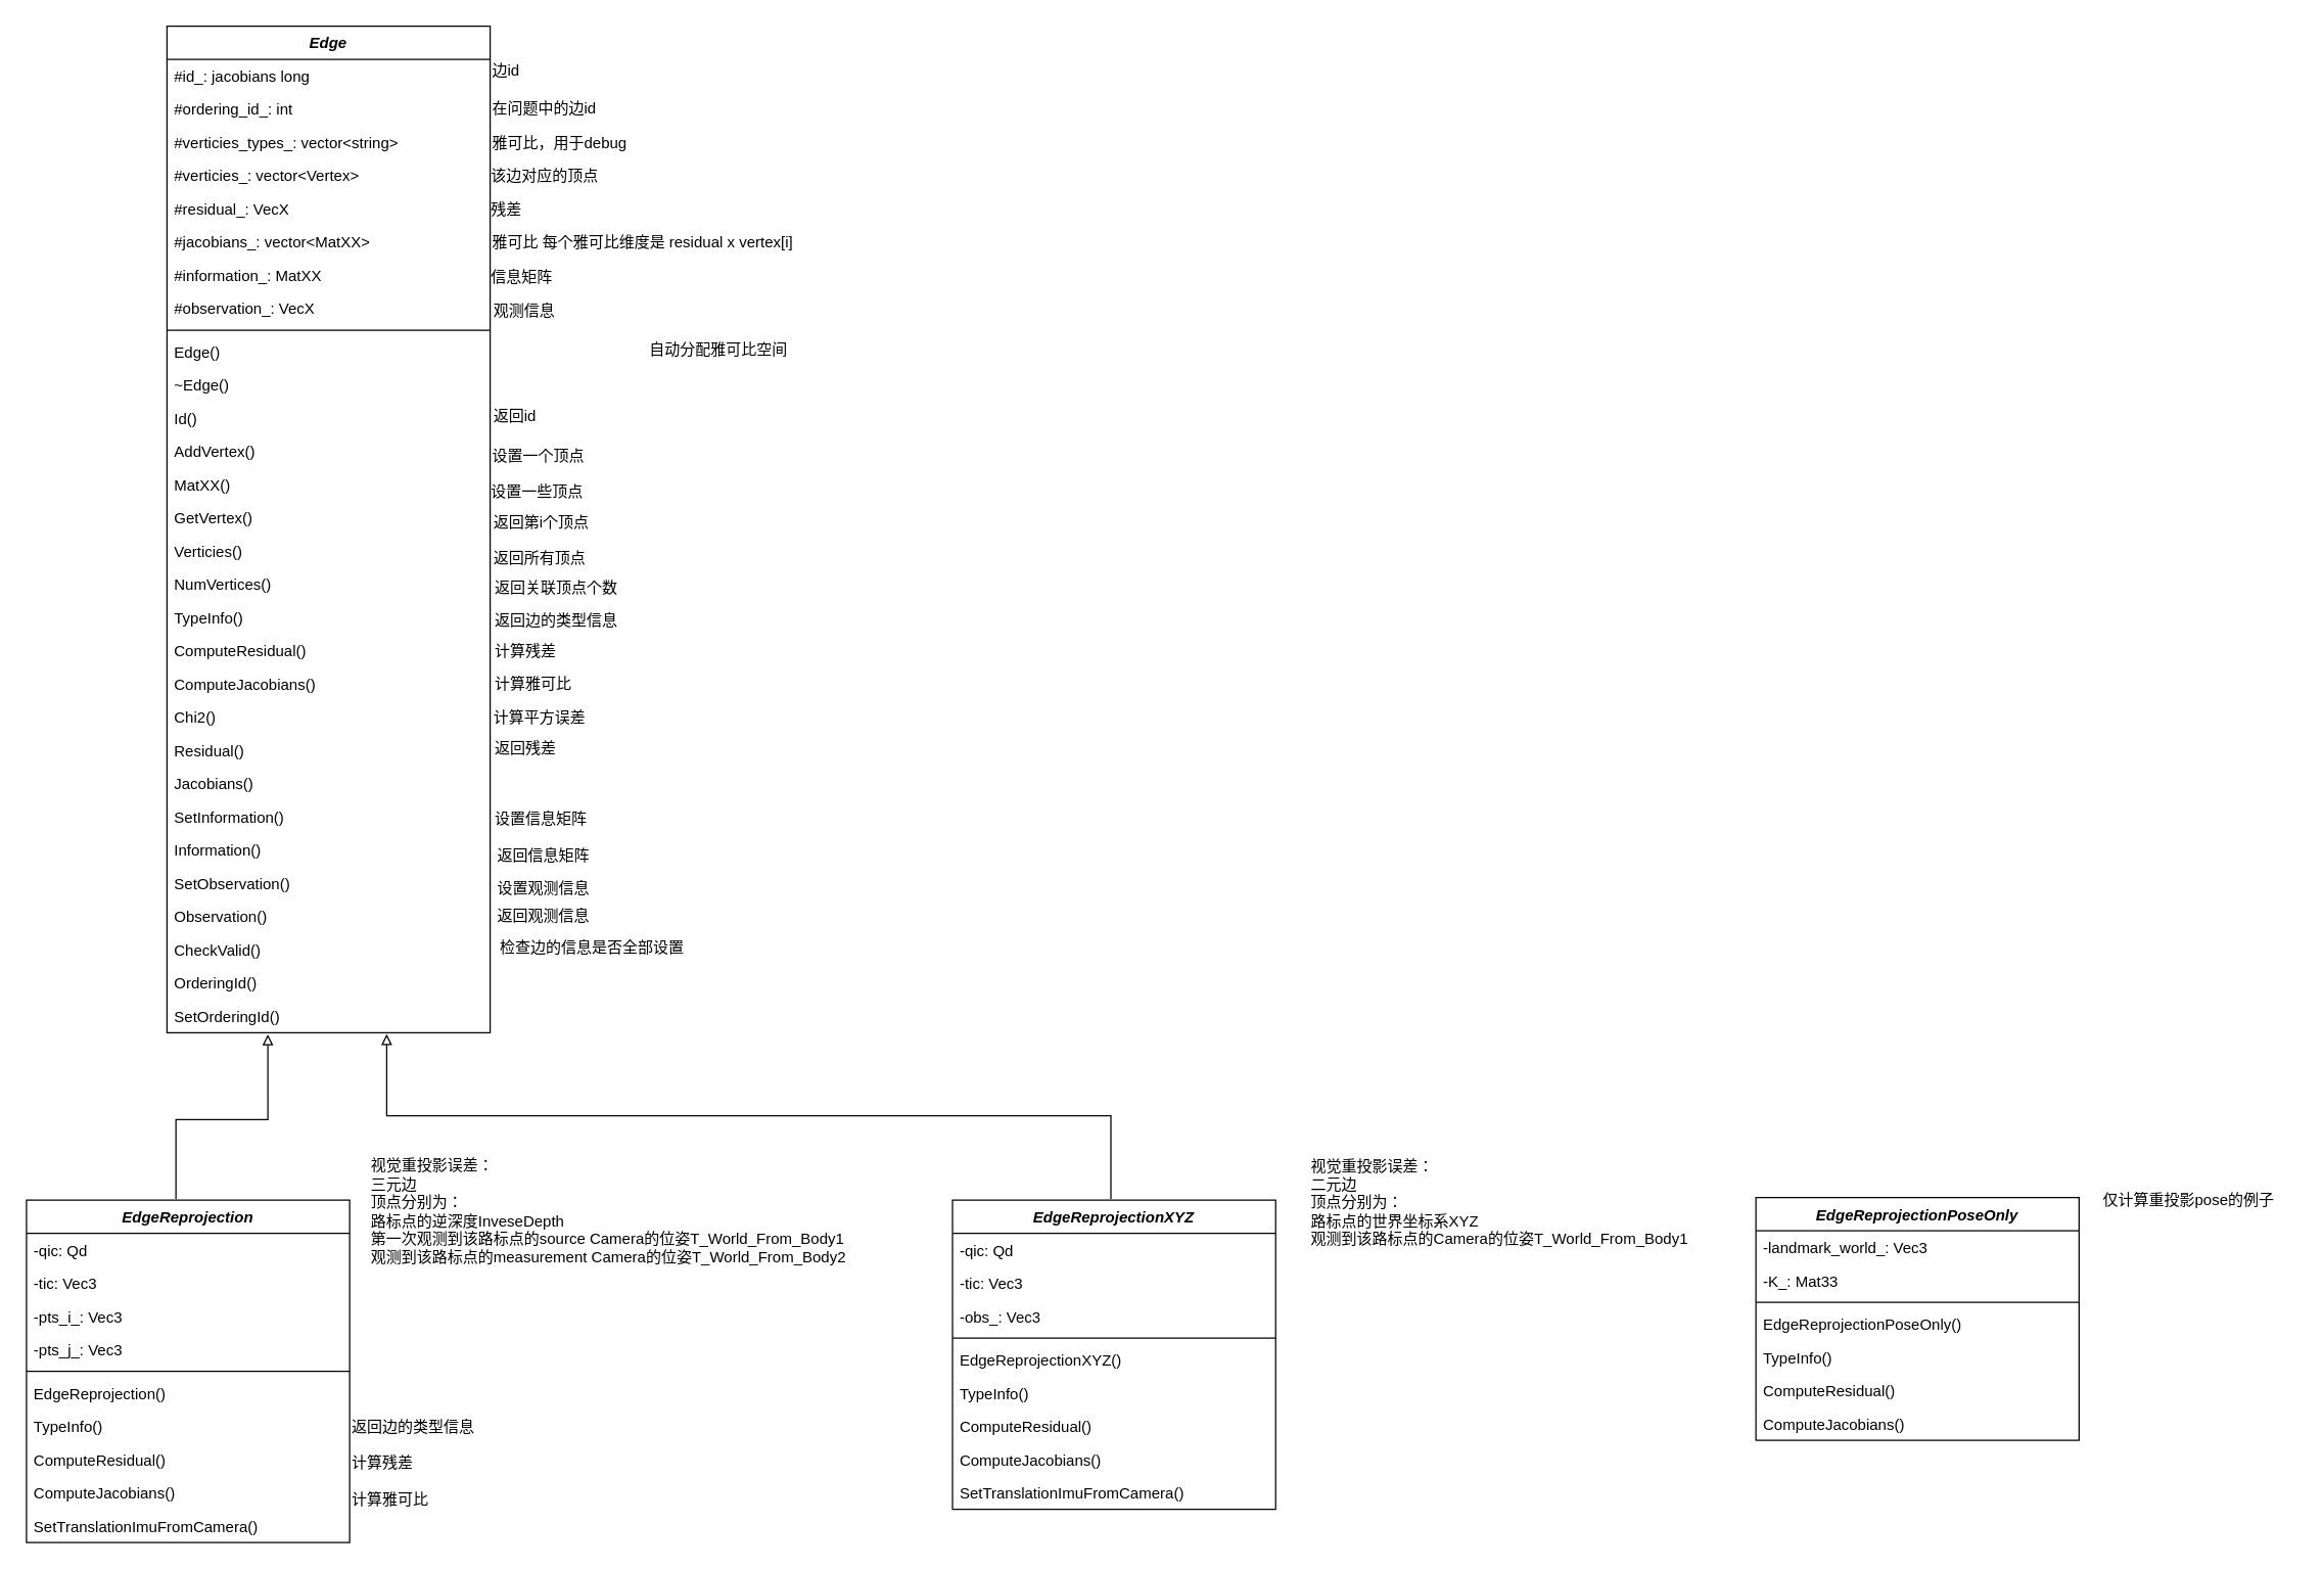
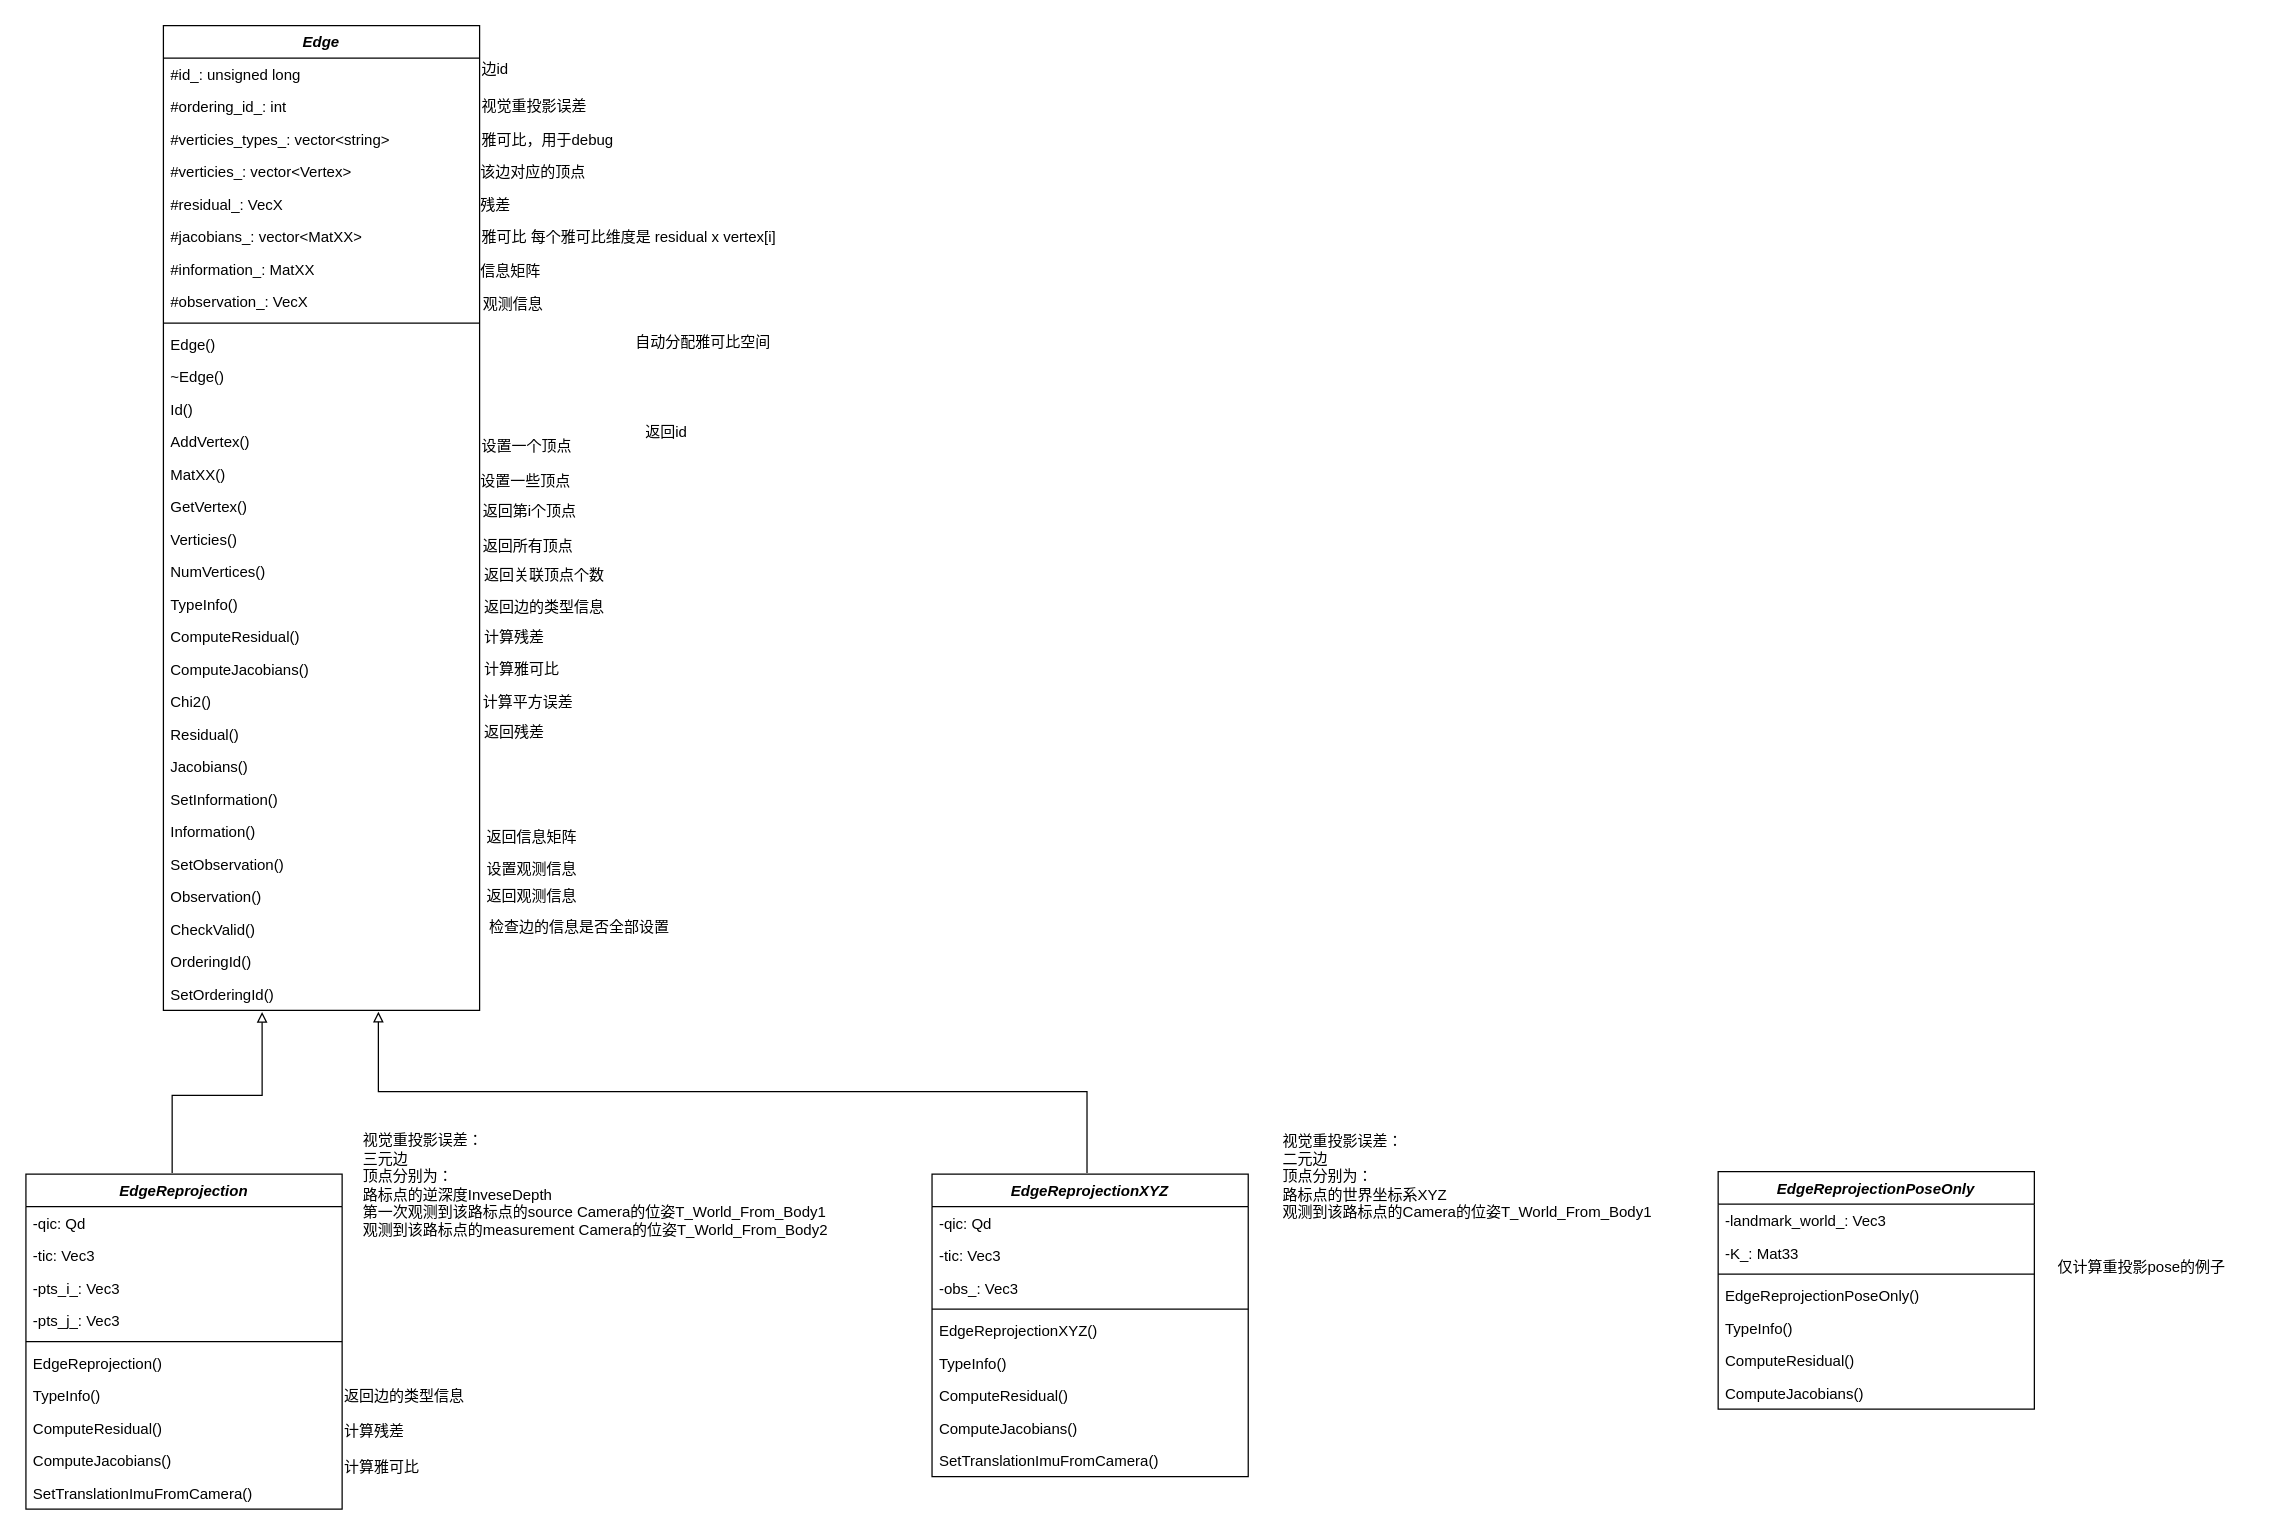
- <mxCell id="3" value="#id_: jacobians long" style="text;strokeColor=none;fillColor=none;align=left;verticalAlign=top;spacingLeft=4;spacingRight=4;overflow=hidden;rotatable=0;points=[[0,0.5],[1,0.5]];portConstraint=eastwest;whiteSpace=wrap;html=1;" vertex="1" parent="2"><mxGeometry y="26" width="253" height="26" as="geometry" /></mxCell>
+ <mxCell id="3" value="#id_: unsigned long" style="text;strokeColor=none;fillColor=none;align=left;verticalAlign=top;spacingLeft=4;spacingRight=4;overflow=hidden;rotatable=0;points=[[0,0.5],[1,0.5]];portConstraint=eastwest;whiteSpace=wrap;html=1;" vertex="1" parent="2"><mxGeometry y="26" width="253" height="26" as="geometry" /></mxCell>
- <mxCell id="42" value="在问题中的边id" style="text;html=1;align=left;verticalAlign=middle;resizable=0;points=[];autosize=1;strokeColor=none;fillColor=none;" vertex="1" parent="1"><mxGeometry x="382.5" y="70" width="100" height="30" as="geometry" /></mxCell>
+ <mxCell id="42" value="视觉重投影误差" style="text;html=1;align=left;verticalAlign=middle;resizable=0;points=[];autosize=1;strokeColor=none;fillColor=none;" vertex="1" parent="1"><mxGeometry x="382.5" y="70" width="100" height="30" as="geometry" /></mxCell>
- <mxCell id="47" value="返回id" style="text;html=1;align=left;verticalAlign=middle;resizable=0;points=[];autosize=1;strokeColor=none;fillColor=none;" vertex="1" parent="1"><mxGeometry x="384" y="312" width="52" height="27" as="geometry" /></mxCell>
+ <mxCell id="47" value="返回id" style="text;html=1;align=left;verticalAlign=middle;resizable=0;points=[];autosize=1;strokeColor=none;fillColor=none;" vertex="1" parent="1"><mxGeometry x="514" y="332" width="52" height="27" as="geometry" /></mxCell>
- <mxCell id="55" value="设置信息矩阵" style="text;html=1;align=left;verticalAlign=middle;resizable=0;points=[];autosize=1;strokeColor=none;fillColor=none;" vertex="1" parent="1"><mxGeometry x="385" y="627" width="91" height="27" as="geometry" /></mxCell>
- <mxCell id="94" value="仅计算重投影pose的例子" style="text;html=1;align=left;verticalAlign=middle;resizable=0;points=[];autosize=1;strokeColor=none;fillColor=none;" vertex="1" parent="1"><mxGeometry x="1644" y="925" width="153" height="27" as="geometry" /></mxCell>
+ <mxCell id="94" value="仅计算重投影pose的例子" style="text;html=1;align=left;verticalAlign=middle;resizable=0;points=[];autosize=1;strokeColor=none;fillColor=none;" vertex="1" parent="1"><mxGeometry x="1644" y="1000" width="153" height="27" as="geometry" /></mxCell>
